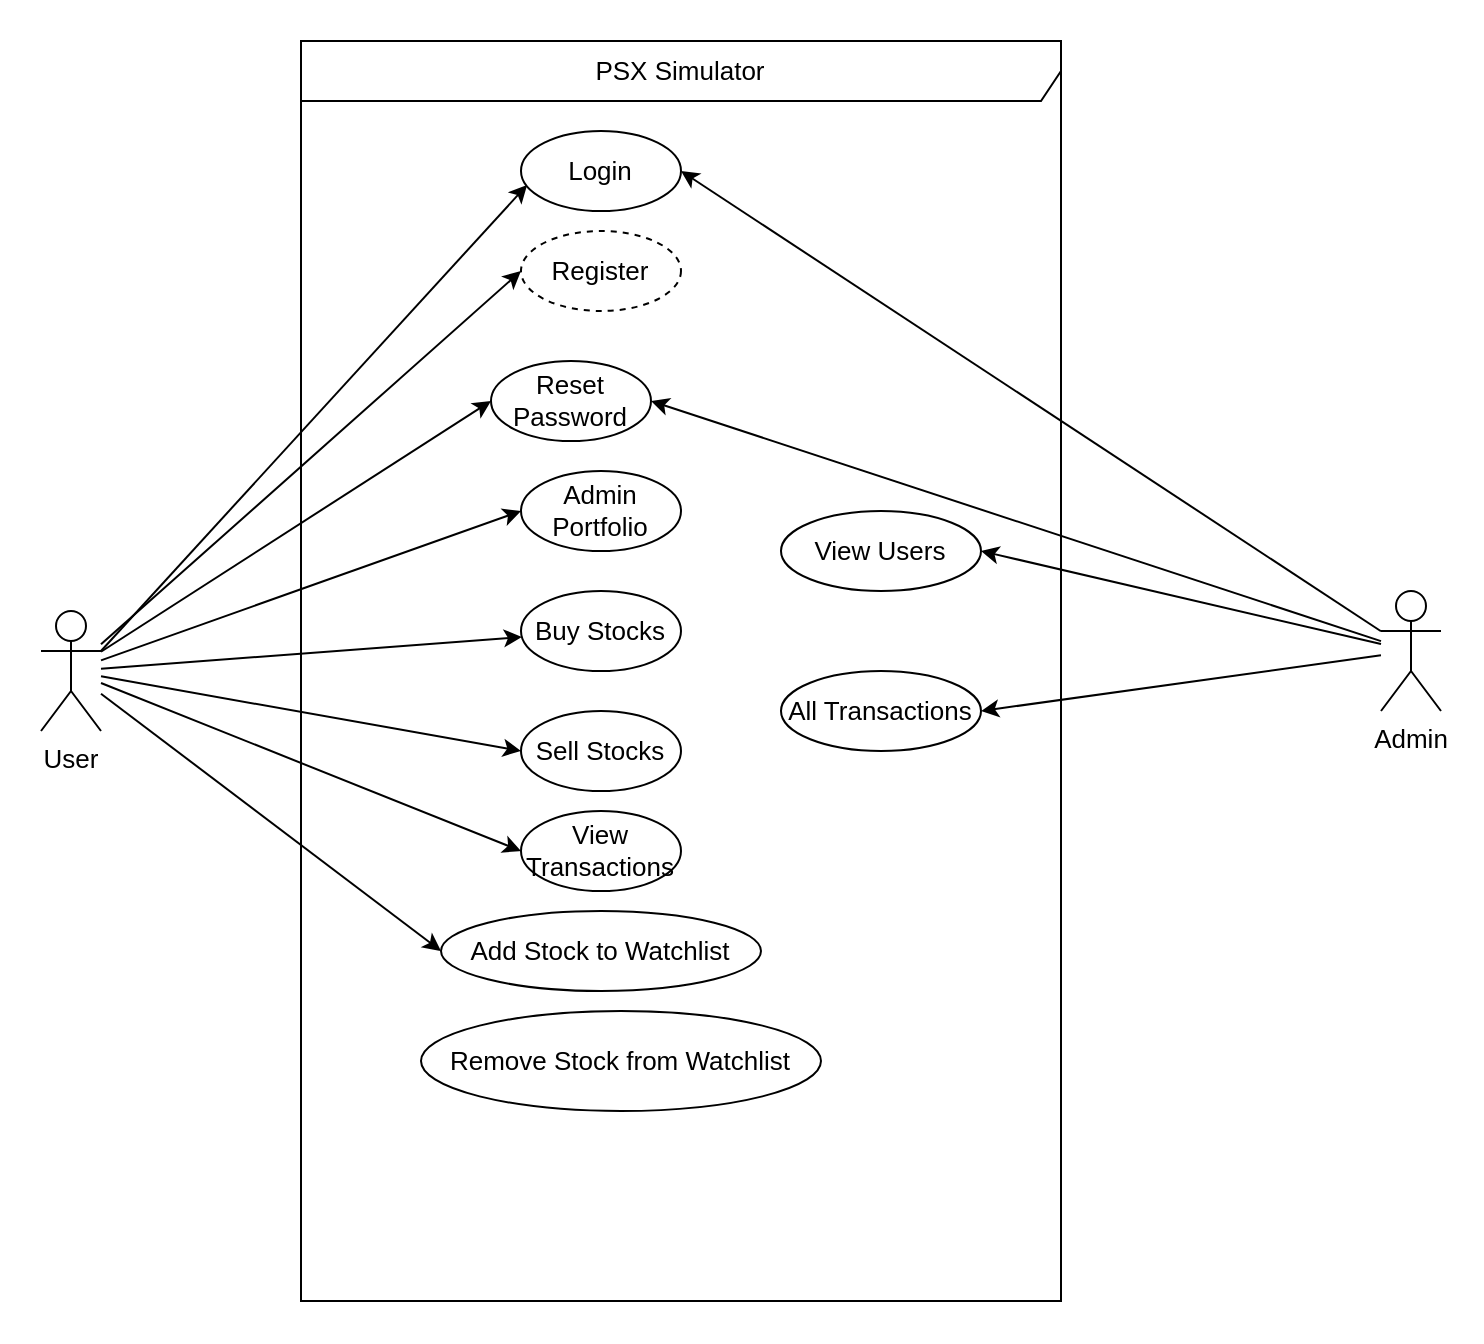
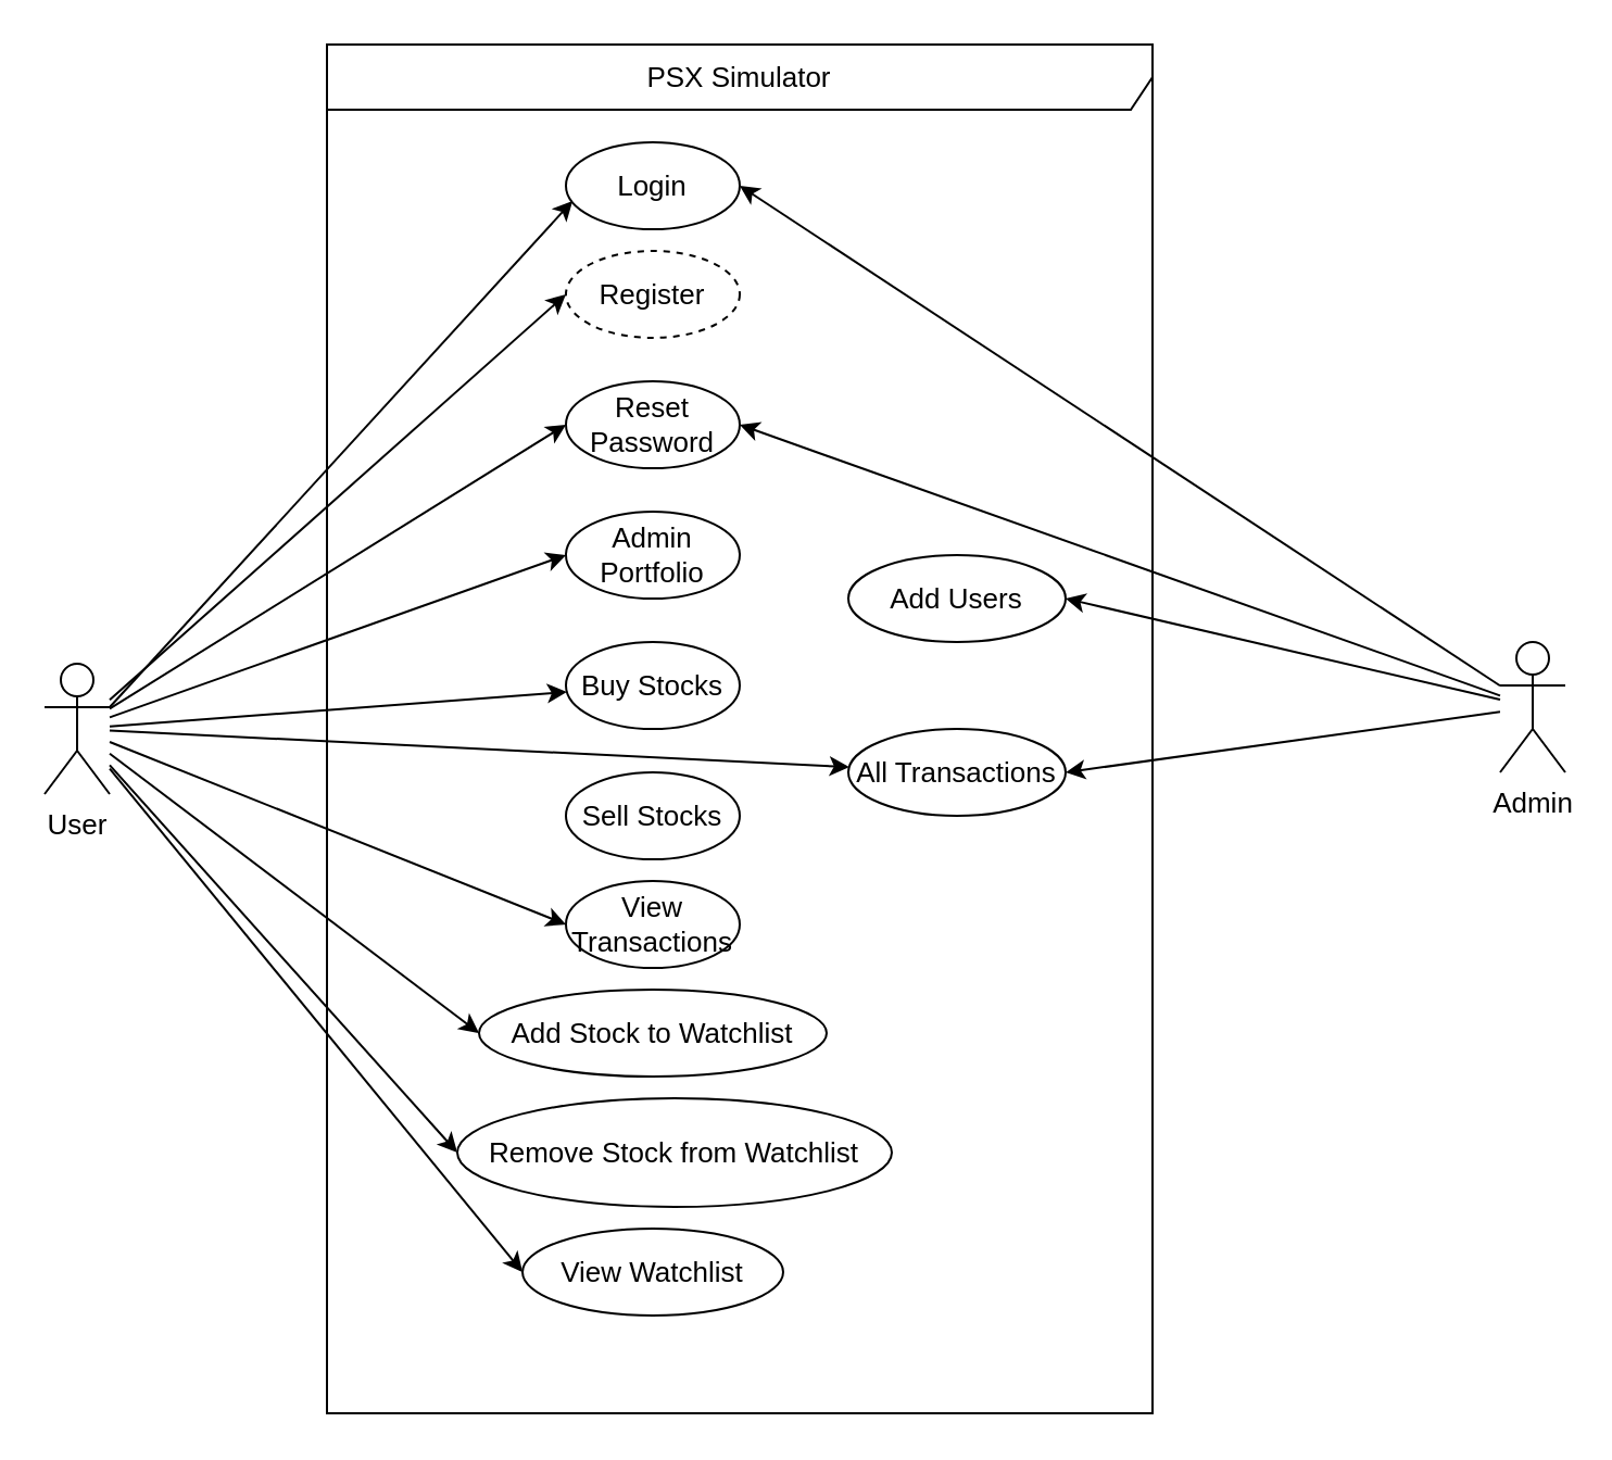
- <mxCell id="21" value="Reset Password       " style="ellipse;whiteSpace=wrap;html=1;fontSize=13;" vertex="1" parent="1"><mxGeometry x="245" y="180" width="80" height="40" as="geometry" /></mxCell>
+ <mxCell id="21" value="Reset Password       " style="ellipse;whiteSpace=wrap;html=1;fontSize=13;" vertex="1" parent="1"><mxGeometry x="260" y="175" width="80" height="40" as="geometry" /></mxCell>
- <mxCell id="29" value="View Users" style="ellipse;whiteSpace=wrap;html=1;fontSize=13;" vertex="1" parent="1"><mxGeometry x="390" y="255" width="100" height="40" as="geometry" /></mxCell>
+ <mxCell id="29" value="Add Users" style="ellipse;whiteSpace=wrap;html=1;fontSize=13;" vertex="1" parent="1"><mxGeometry x="390" y="255" width="100" height="40" as="geometry" /></mxCell>
- <mxCell id="8" style="edgeStyle=none;html=1;entryX=0;entryY=0.5;entryDx=0;entryDy=0;fontSize=13;" edge="1" parent="1" source="13" target="27"><mxGeometry relative="1" as="geometry" /></mxCell>
+ <mxCell id="8" style="edgeStyle=none;html=1;fontSize=13;" edge="1" parent="1" source="13" target="30"><mxGeometry relative="1" as="geometry" /></mxCell>
+ <mxCell id="11" style="edgeStyle=none;html=1;entryX=0;entryY=0.5;entryDx=0;entryDy=0;fontSize=13;" edge="1" parent="1" source="13" target="23"><mxGeometry relative="1" as="geometry" /></mxCell>
+ <mxCell id="12" style="edgeStyle=none;html=1;entryX=0;entryY=0.5;entryDx=0;entryDy=0;fontSize=13;" edge="1" parent="1" source="13" target="24"><mxGeometry relative="1" as="geometry" /></mxCell>
+ <mxCell id="24" value="View Watchlist        " style="ellipse;whiteSpace=wrap;html=1;fontSize=13;" vertex="1" parent="1"><mxGeometry x="240" y="565" width="120" height="40" as="geometry" /></mxCell>
